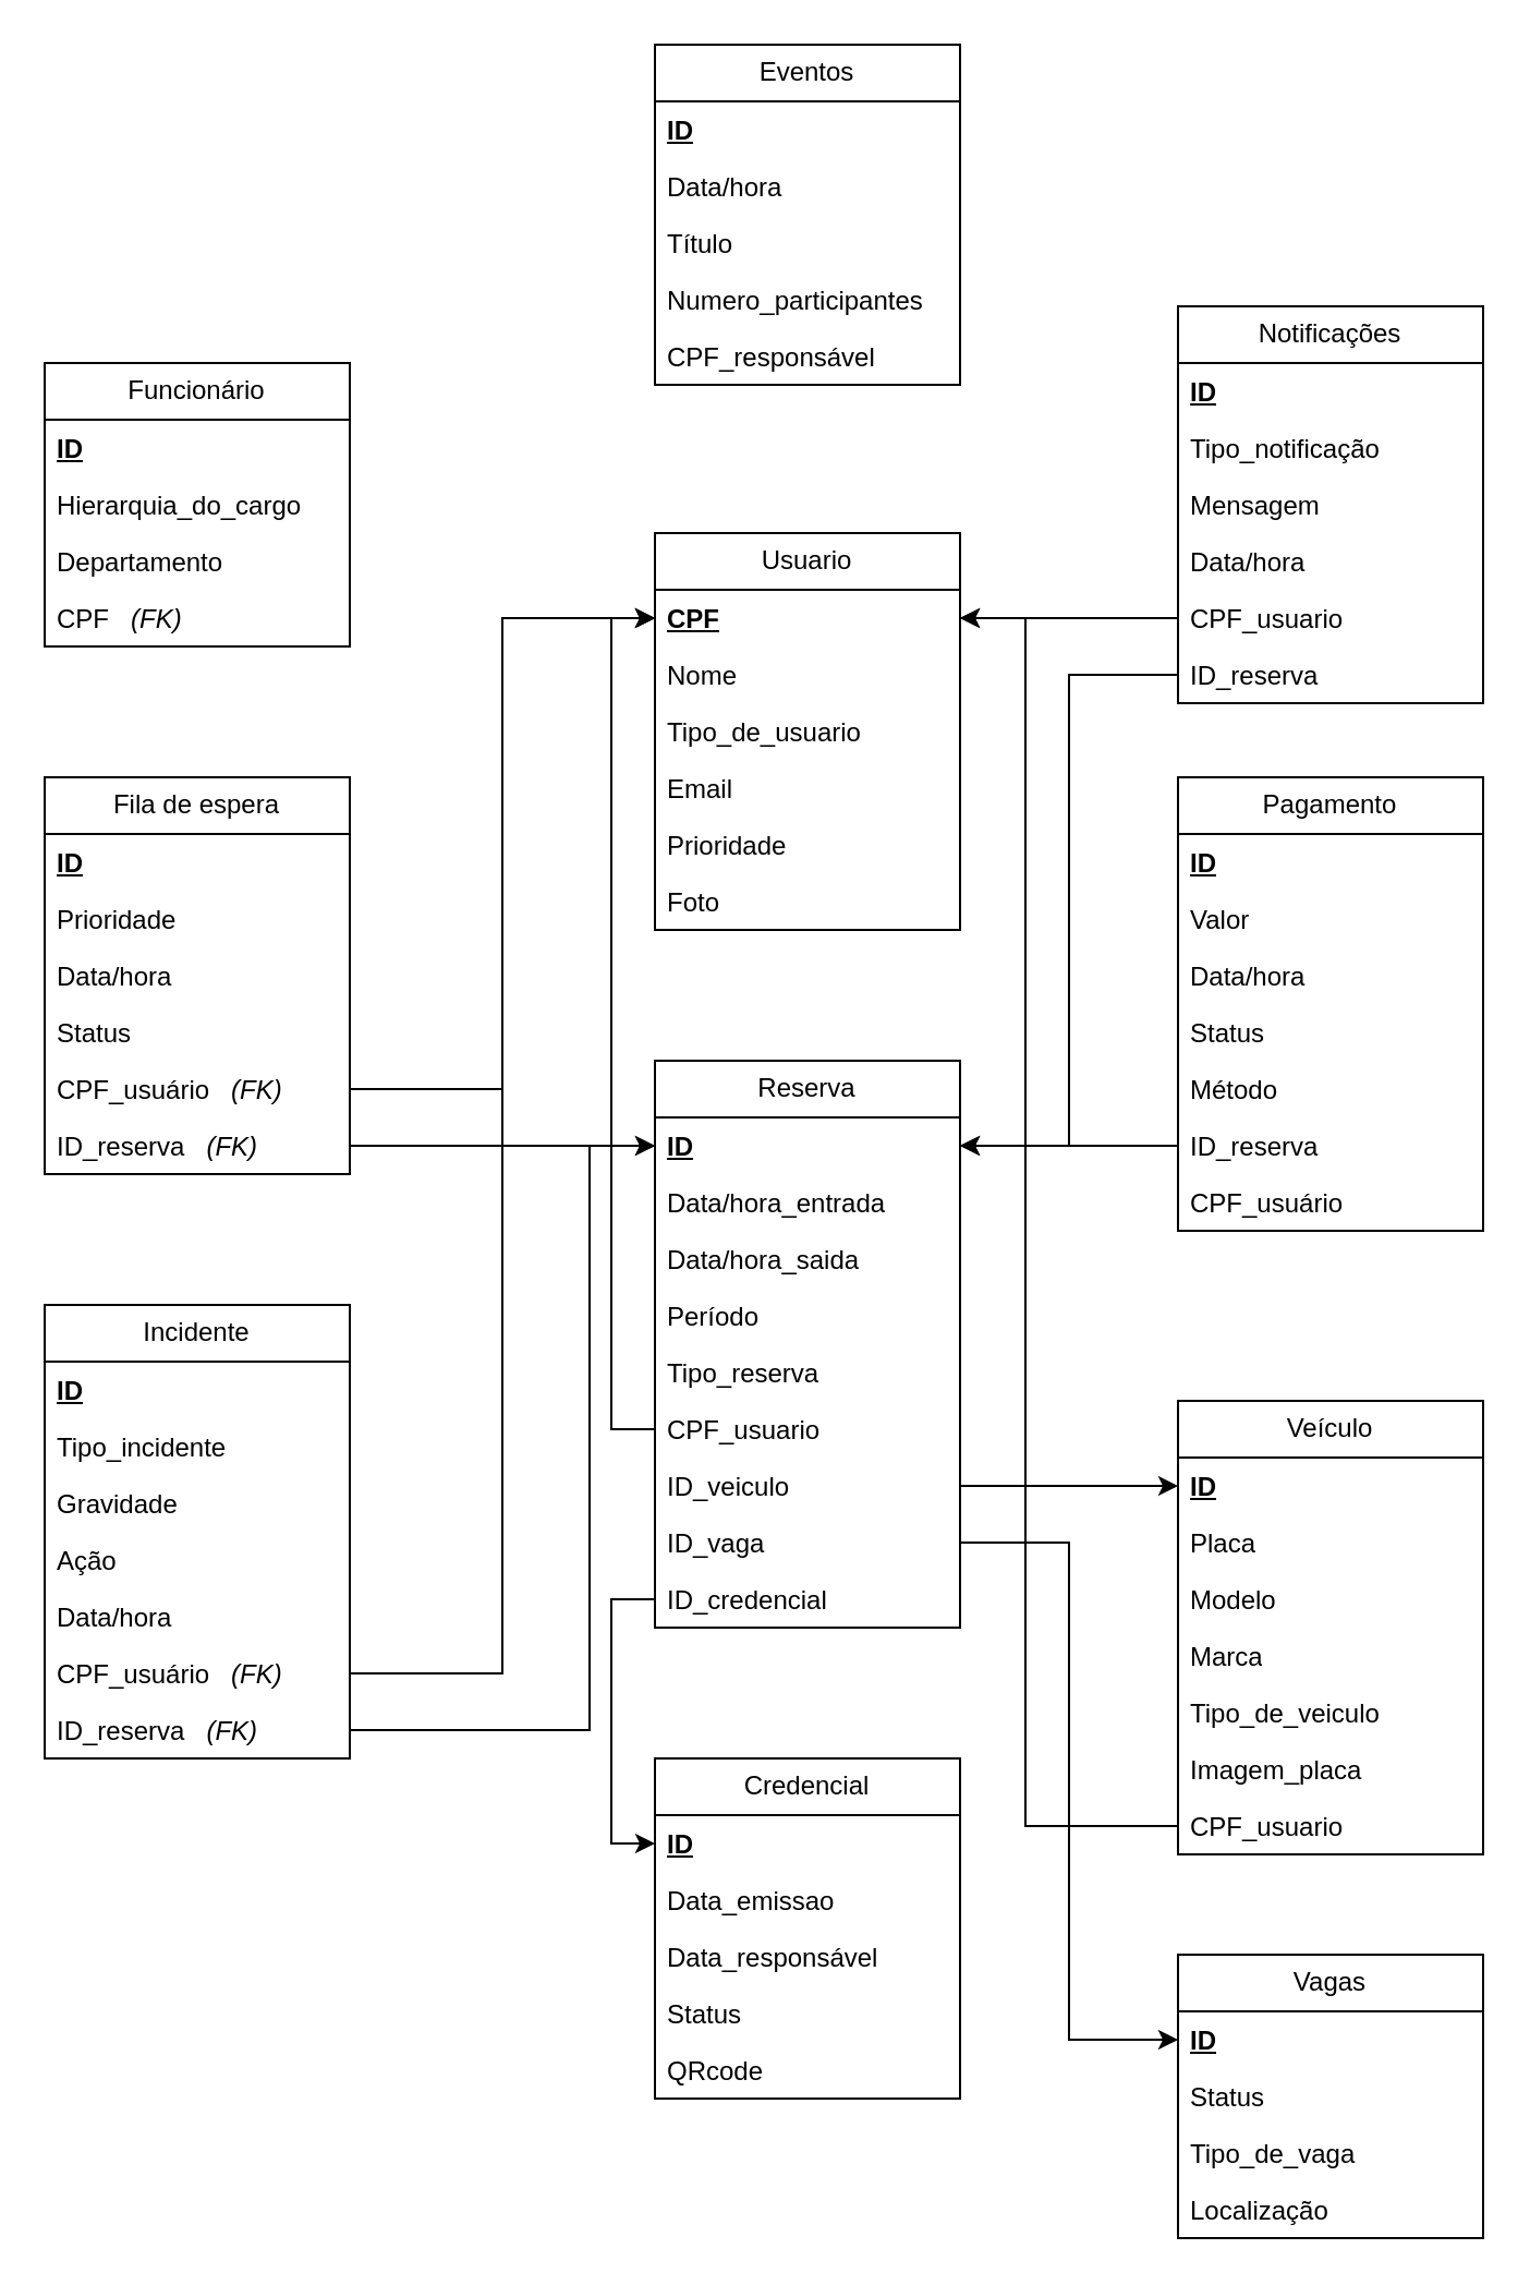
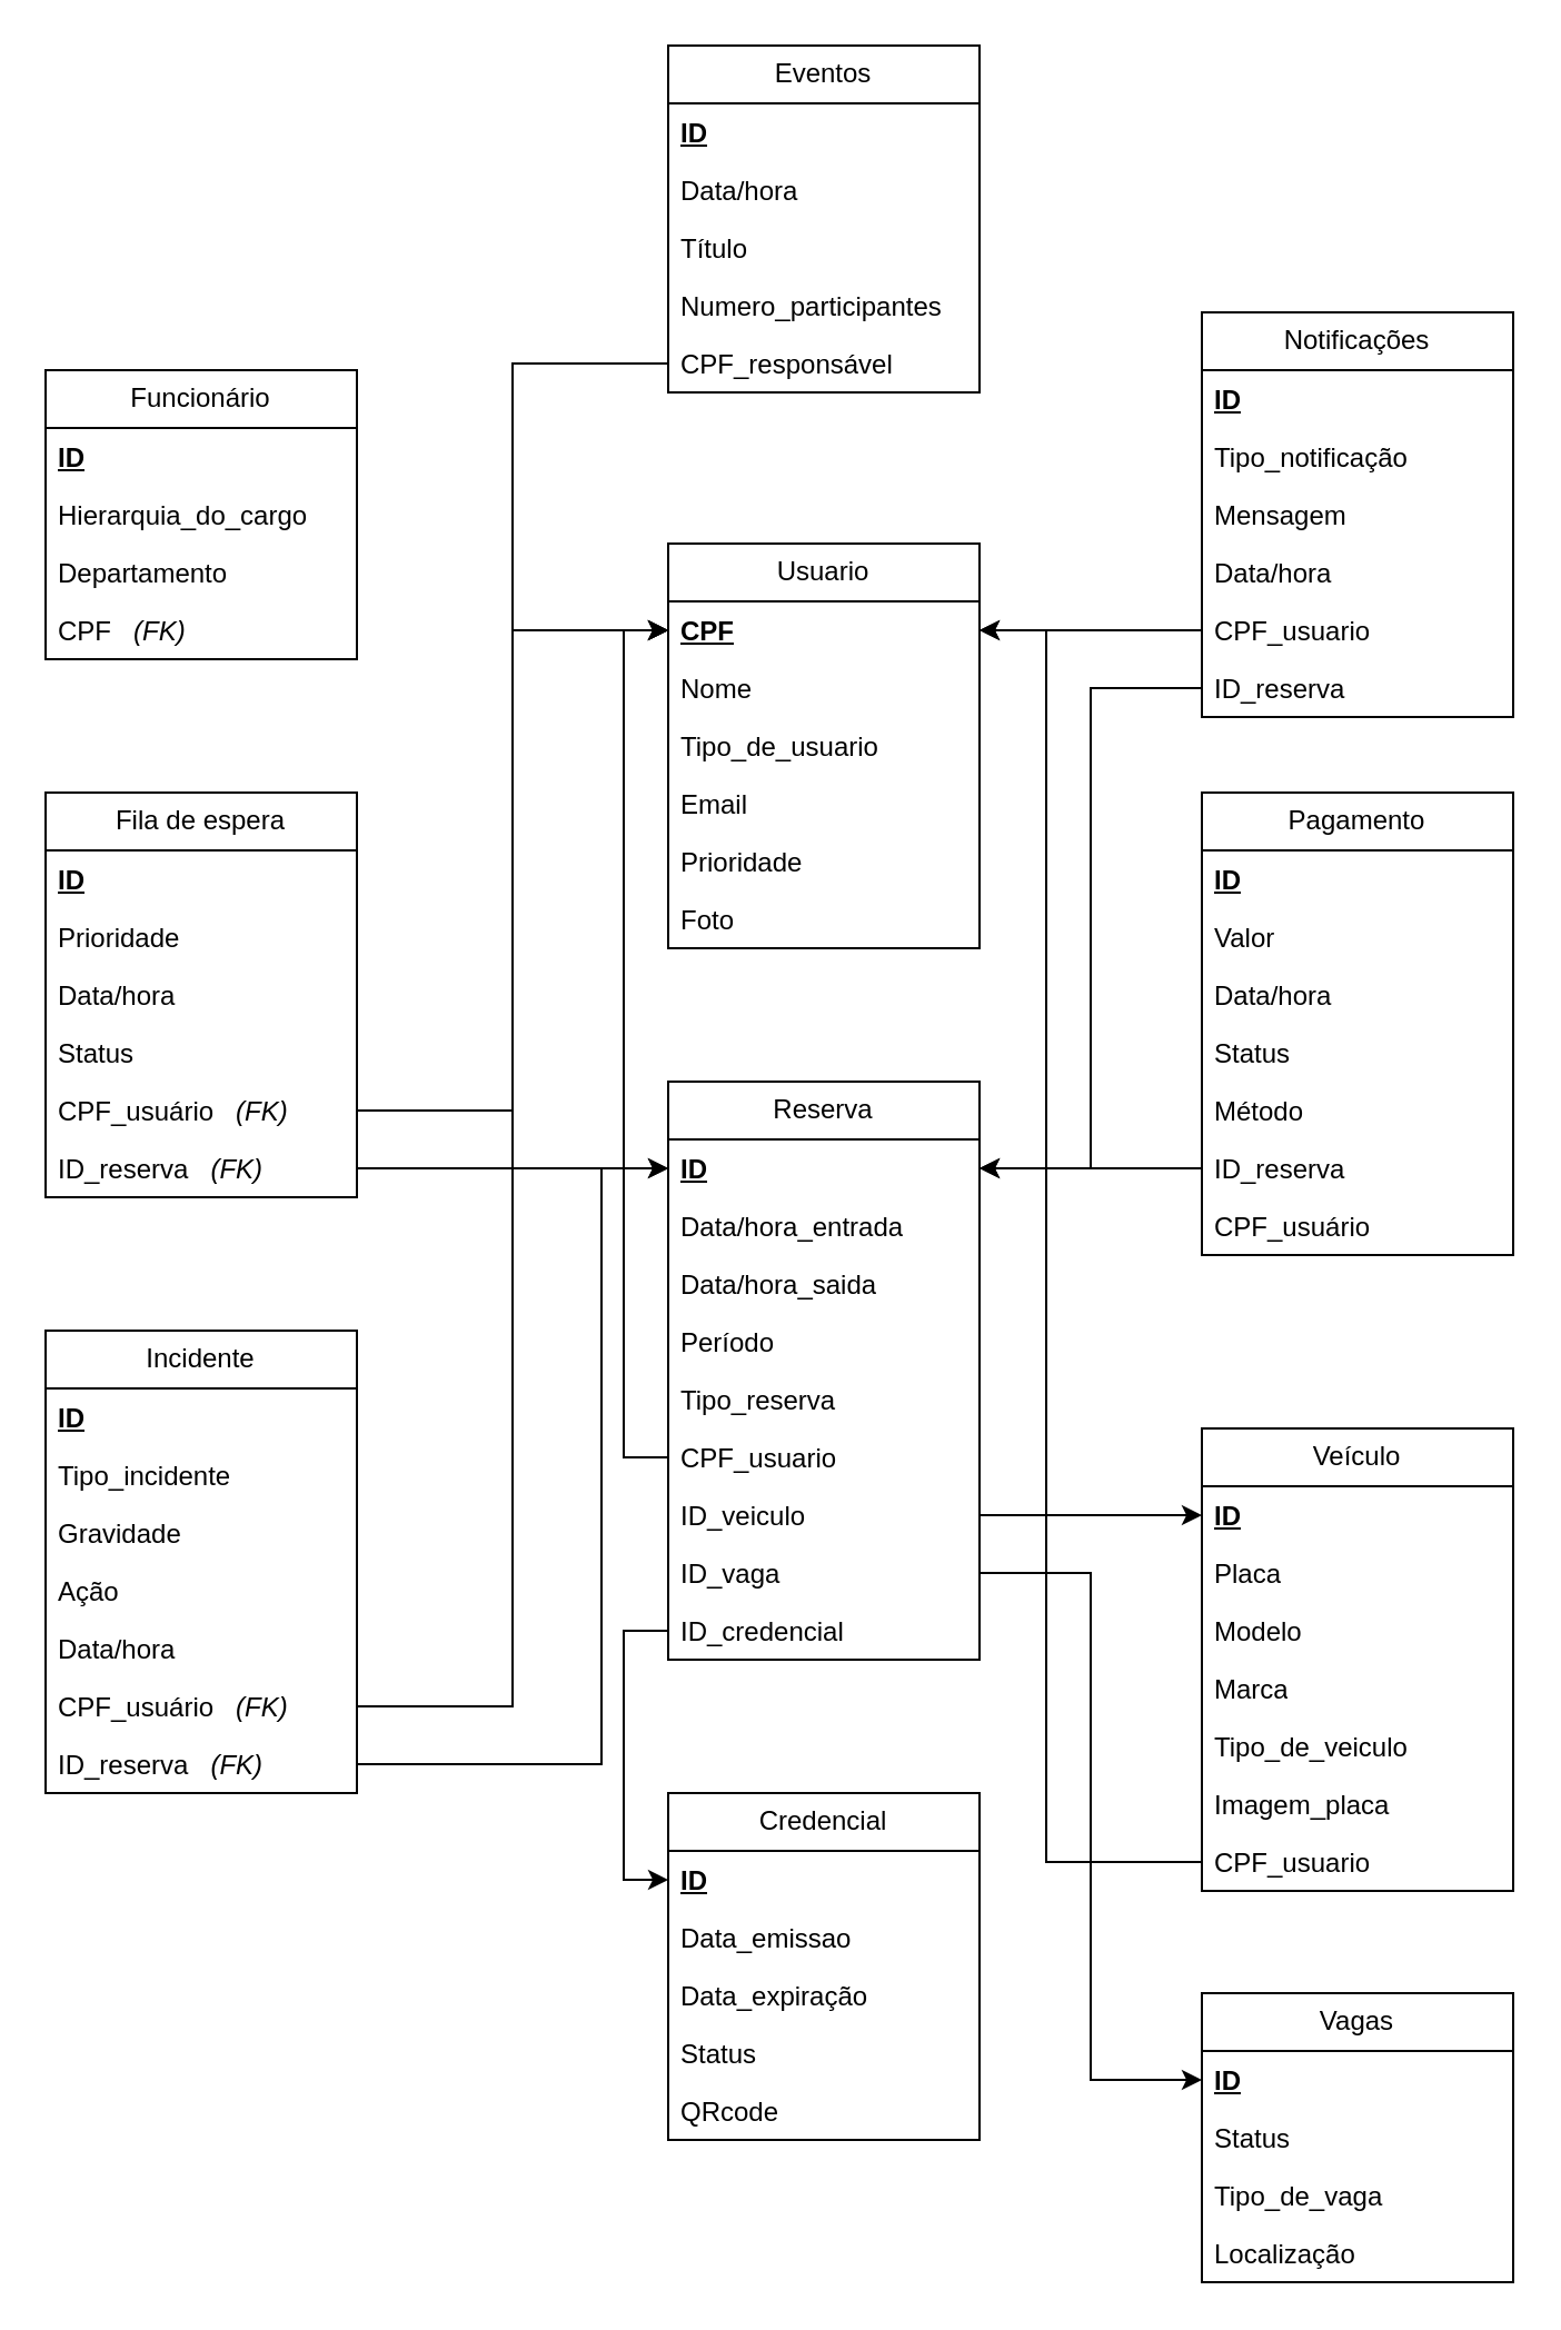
+ <mxCell id="83" style="edgeStyle=orthogonalEdgeStyle;rounded=0;orthogonalLoop=1;jettySize=auto;html=1;exitX=0;exitY=0.5;exitDx=0;exitDy=0;entryX=0;entryY=0.5;entryDx=0;entryDy=0;" edge="1" parent="1" source="27" target="29"><mxGeometry relative="1" as="geometry"><Array as="points"><mxPoint x="230" y="163" /><mxPoint x="230" y="283" /></Array></mxGeometry></mxCell>
- <mxCell id="48" value="Data_responsável" style="text;strokeColor=none;fillColor=none;align=left;verticalAlign=top;spacingLeft=4;spacingRight=4;overflow=hidden;rotatable=0;points=[[0,0.5],[1,0.5]];portConstraint=eastwest;whiteSpace=wrap;html=1;" vertex="1" parent="45"><mxGeometry y="78" width="140" height="26" as="geometry" /></mxCell>
+ <mxCell id="48" value="Data_expiração" style="text;strokeColor=none;fillColor=none;align=left;verticalAlign=top;spacingLeft=4;spacingRight=4;overflow=hidden;rotatable=0;points=[[0,0.5],[1,0.5]];portConstraint=eastwest;whiteSpace=wrap;html=1;" vertex="1" parent="45"><mxGeometry y="78" width="140" height="26" as="geometry" /></mxCell>
